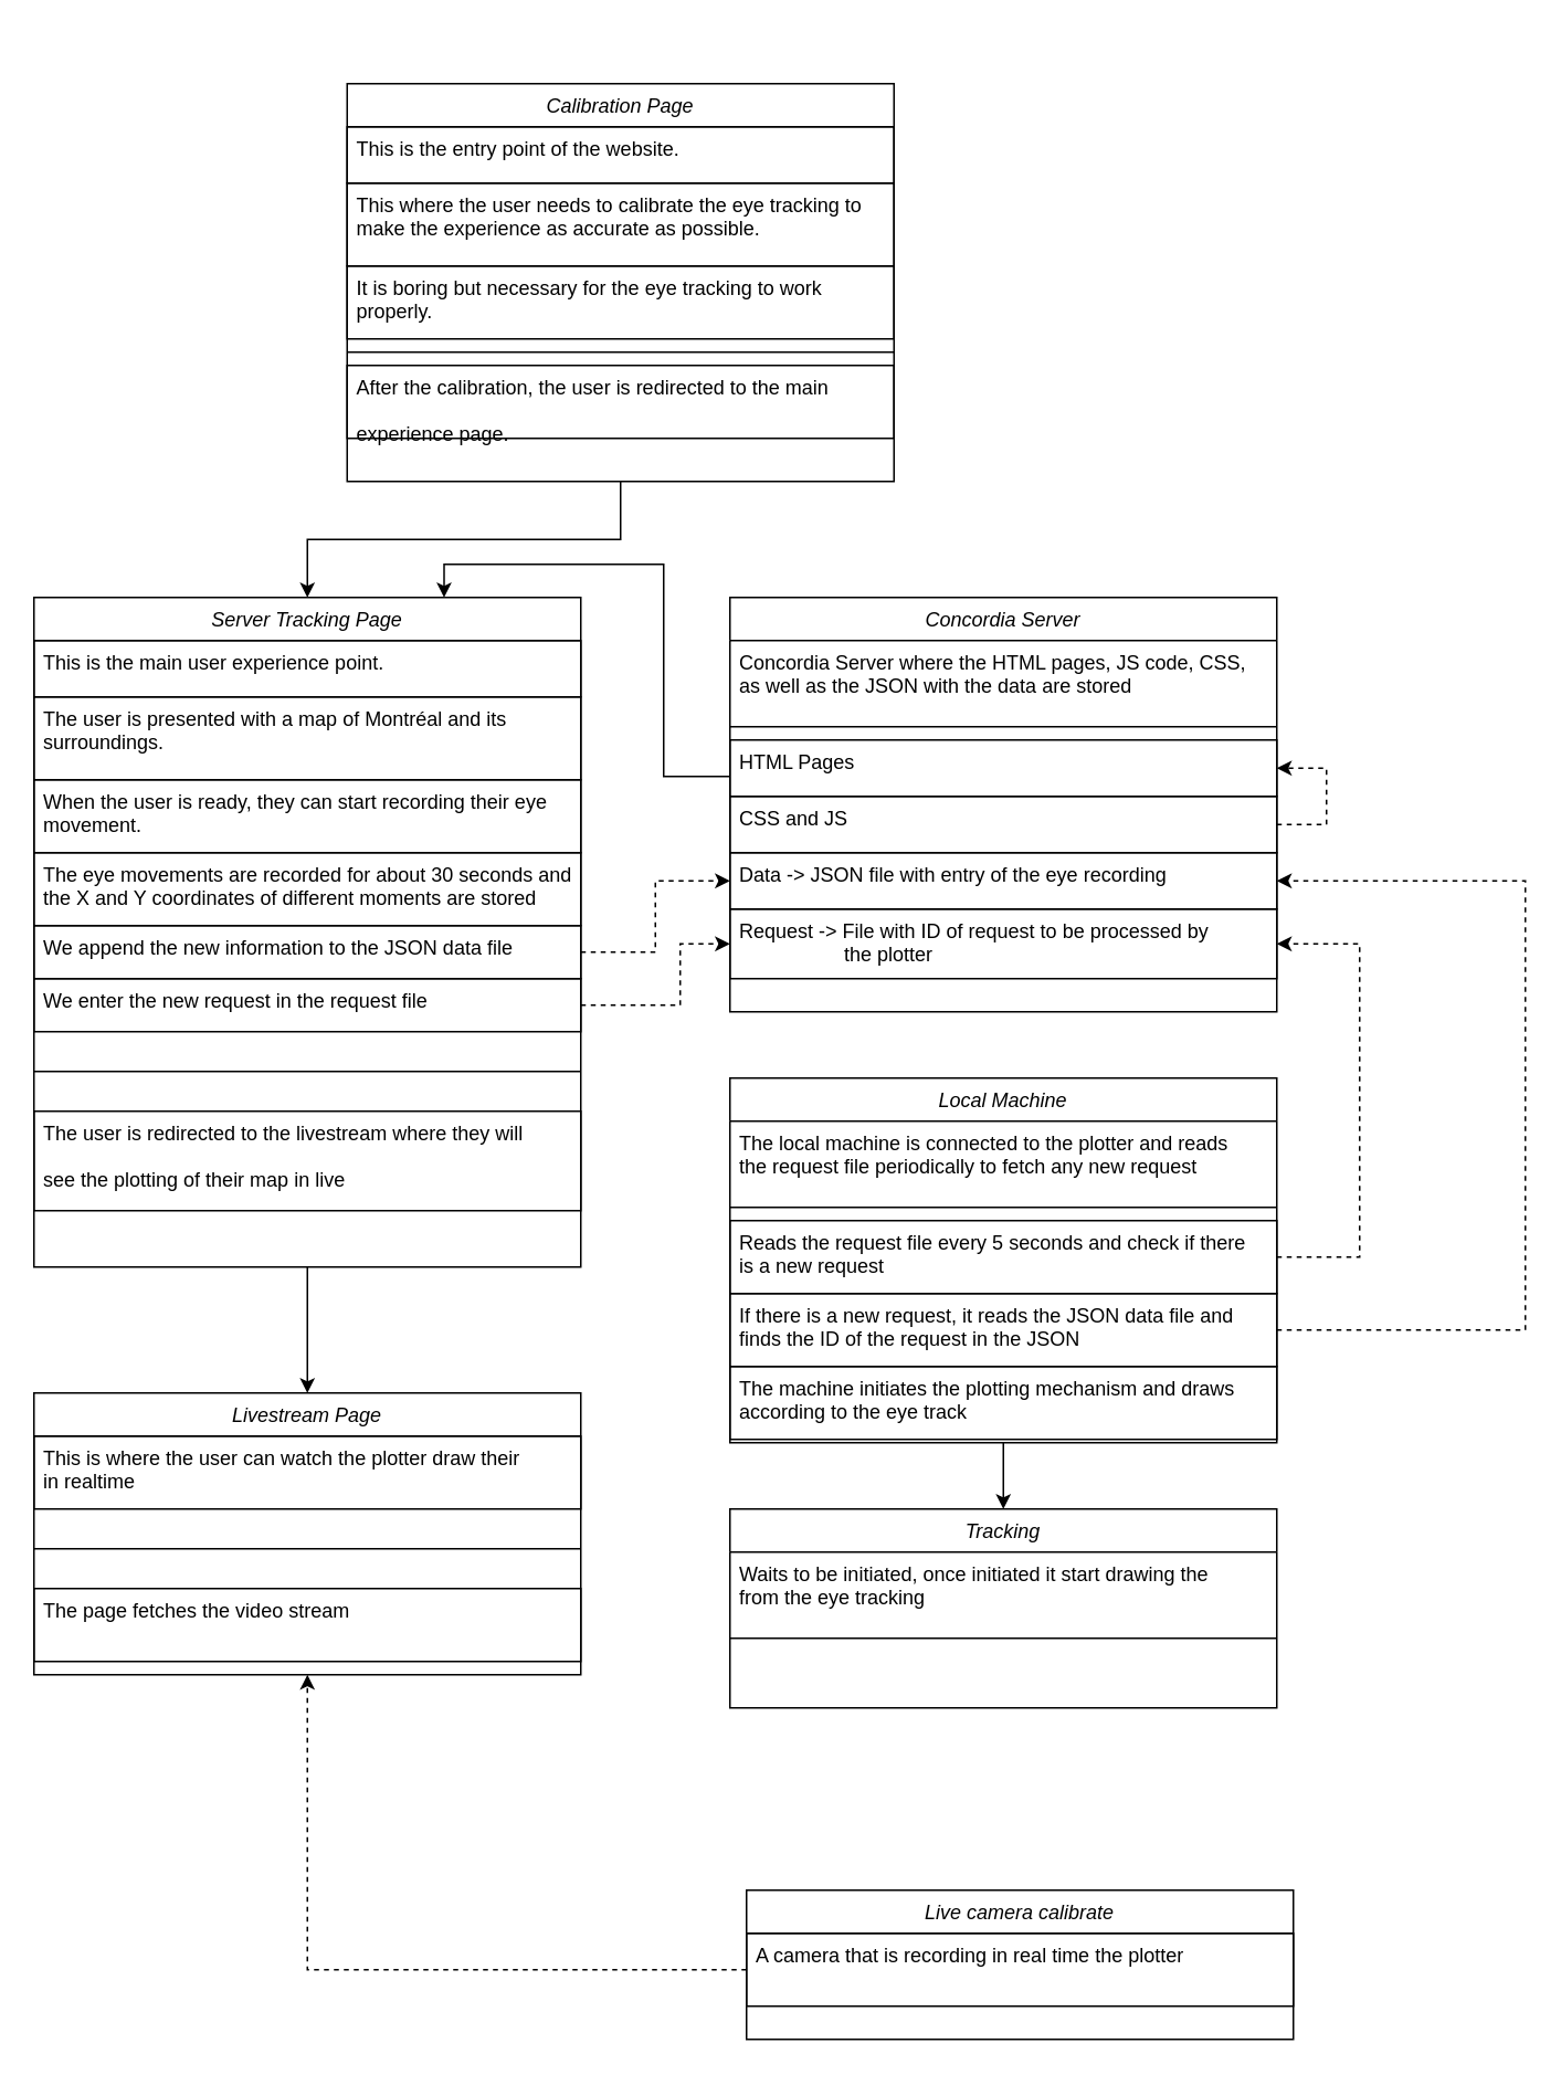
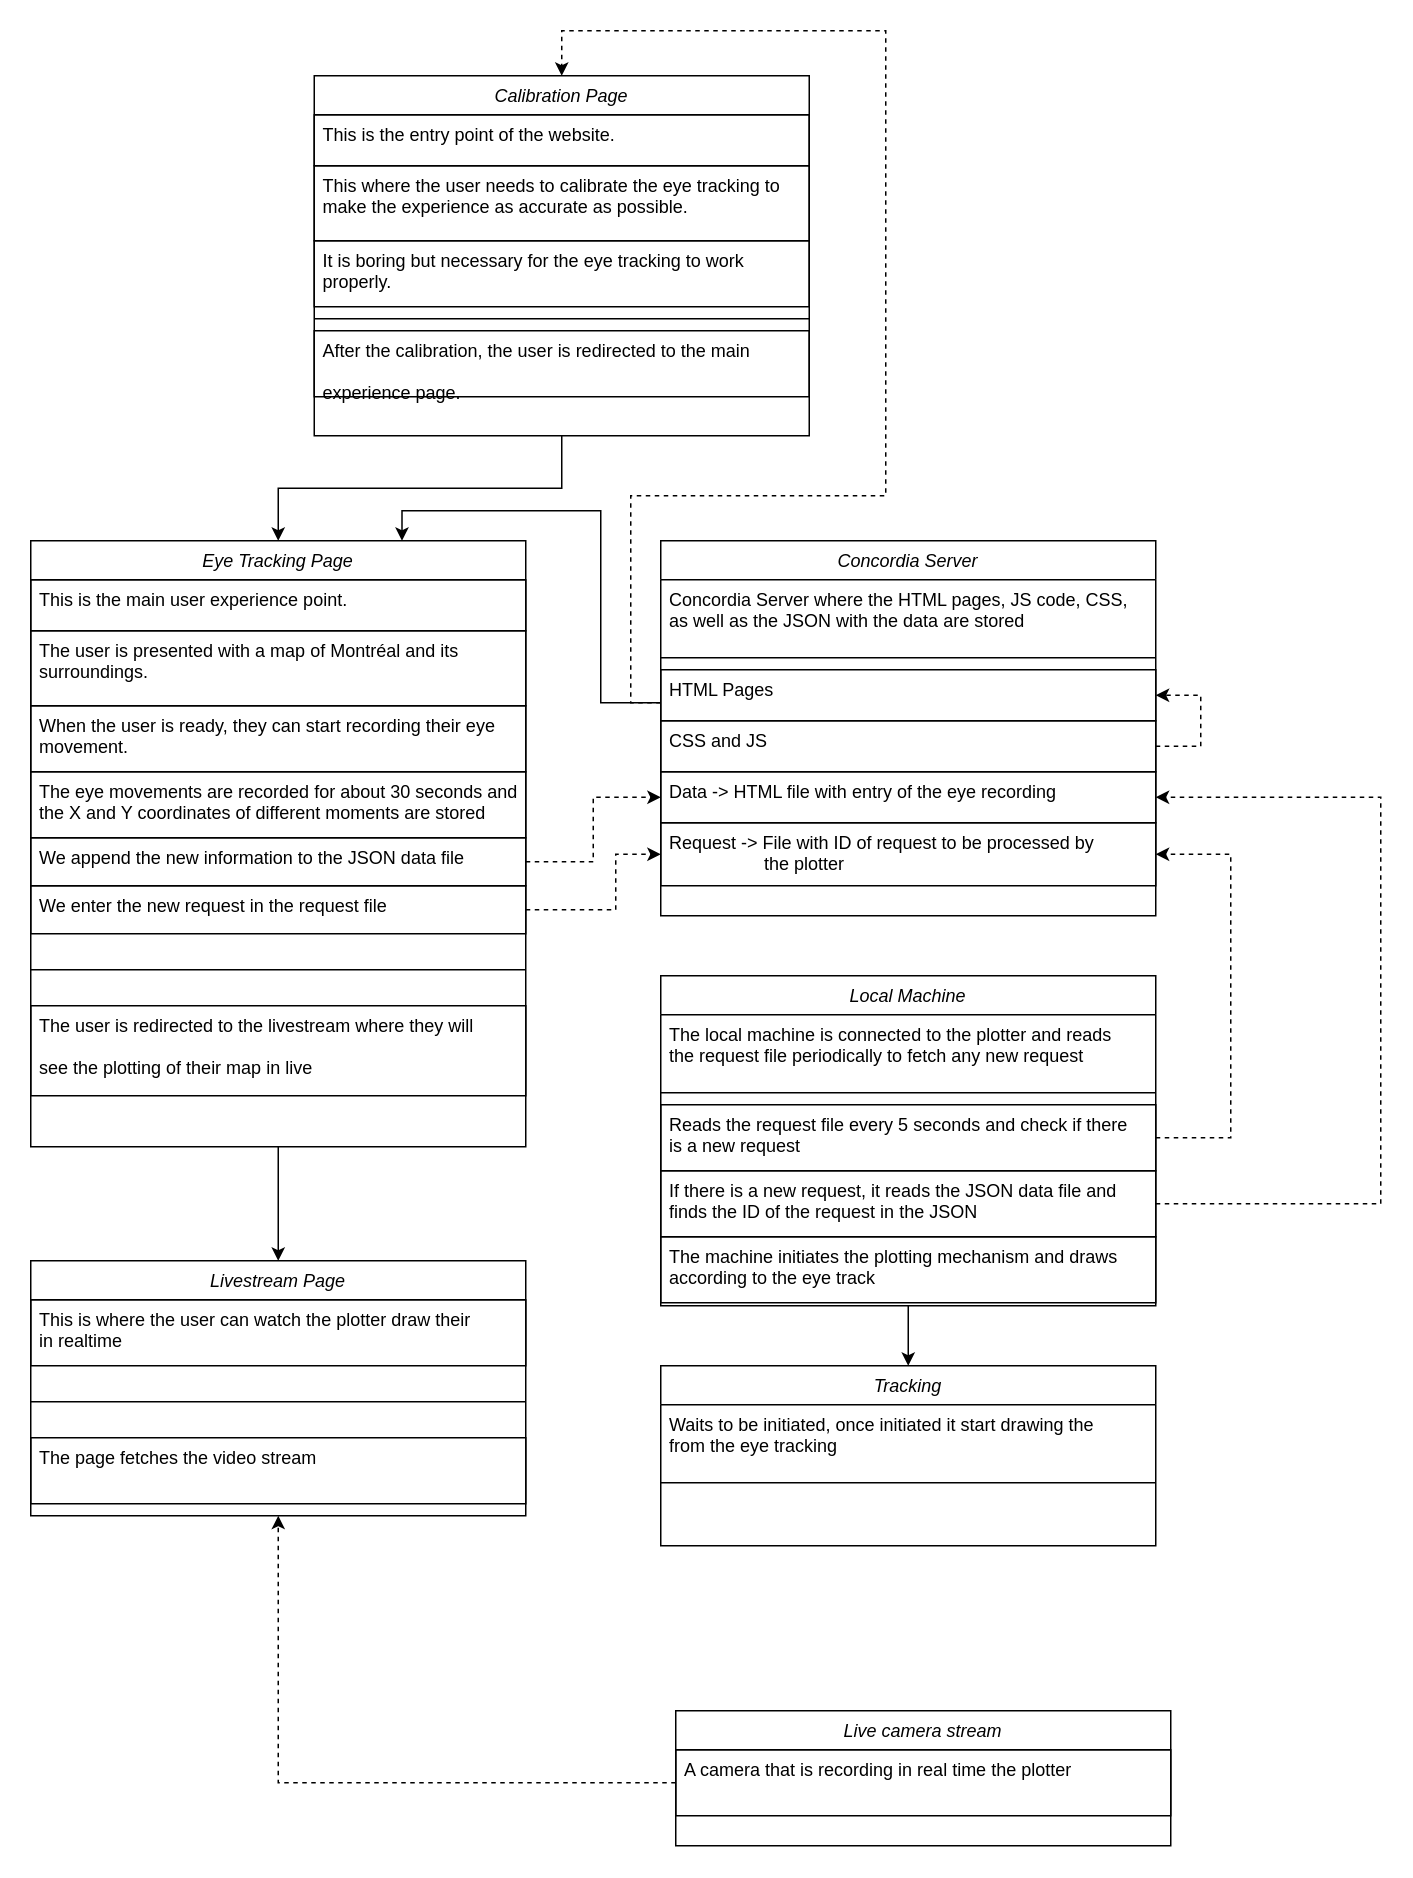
+ <mxCell id="27" style="edgeStyle=orthogonalEdgeStyle;rounded=0;orthogonalLoop=1;jettySize=auto;html=1;dashed=1;entryX=0.5;entryY=0;entryDx=0;entryDy=0;" edge="1" parent="1" source="22" target="3"><mxGeometry relative="1" as="geometry"><Array as="points"><mxPoint x="420" y="468" /><mxPoint x="420" y="330" /><mxPoint x="590" y="330" /><mxPoint x="590" y="20" /><mxPoint x="374" y="20" /></Array></mxGeometry></mxCell>
- <mxCell id="10" value="Server Tracking Page" style="swimlane;fontStyle=2;align=center;verticalAlign=top;childLayout=stackLayout;horizontal=1;startSize=26;horizontalStack=0;resizeParent=1;resizeLast=0;collapsible=1;marginBottom=0;rounded=0;shadow=0;strokeWidth=1;" vertex="1" parent="1"><mxGeometry x="20" y="360" width="330" height="404" as="geometry"><mxRectangle x="230" y="140" width="160" height="26" as="alternateBounds" /></mxGeometry></mxCell>
+ <mxCell id="10" value="Eye Tracking Page" style="swimlane;fontStyle=2;align=center;verticalAlign=top;childLayout=stackLayout;horizontal=1;startSize=26;horizontalStack=0;resizeParent=1;resizeLast=0;collapsible=1;marginBottom=0;rounded=0;shadow=0;strokeWidth=1;" vertex="1" parent="1"><mxGeometry x="20" y="360" width="330" height="404" as="geometry"><mxRectangle x="230" y="140" width="160" height="26" as="alternateBounds" /></mxGeometry></mxCell>
- <mxCell id="25" value="Data -&gt; JSON file with entry of the eye recording" style="text;align=left;verticalAlign=top;spacingLeft=4;spacingRight=4;overflow=hidden;rotatable=0;points=[[0,0.5],[1,0.5]];portConstraint=eastwest;rounded=0;shadow=0;html=0;strokeColor=default;" vertex="1" parent="19"><mxGeometry y="154" width="330" height="34" as="geometry" /></mxCell>
+ <mxCell id="25" value="Data -&gt; HTML file with entry of the eye recording" style="text;align=left;verticalAlign=top;spacingLeft=4;spacingRight=4;overflow=hidden;rotatable=0;points=[[0,0.5],[1,0.5]];portConstraint=eastwest;rounded=0;shadow=0;html=0;strokeColor=default;" vertex="1" parent="19"><mxGeometry y="154" width="330" height="34" as="geometry" /></mxCell>
- <mxCell id="35" value="Live camera calibrate" style="swimlane;fontStyle=2;align=center;verticalAlign=top;childLayout=stackLayout;horizontal=1;startSize=26;horizontalStack=0;resizeParent=1;resizeLast=0;collapsible=1;marginBottom=0;rounded=0;shadow=0;strokeWidth=1;" vertex="1" parent="1"><mxGeometry x="450" y="1140" width="330" height="90" as="geometry"><mxRectangle x="230" y="140" width="160" height="26" as="alternateBounds" /></mxGeometry></mxCell>
+ <mxCell id="35" value="Live camera stream" style="swimlane;fontStyle=2;align=center;verticalAlign=top;childLayout=stackLayout;horizontal=1;startSize=26;horizontalStack=0;resizeParent=1;resizeLast=0;collapsible=1;marginBottom=0;rounded=0;shadow=0;strokeWidth=1;" vertex="1" parent="1"><mxGeometry x="450" y="1140" width="330" height="90" as="geometry"><mxRectangle x="230" y="140" width="160" height="26" as="alternateBounds" /></mxGeometry></mxCell>
